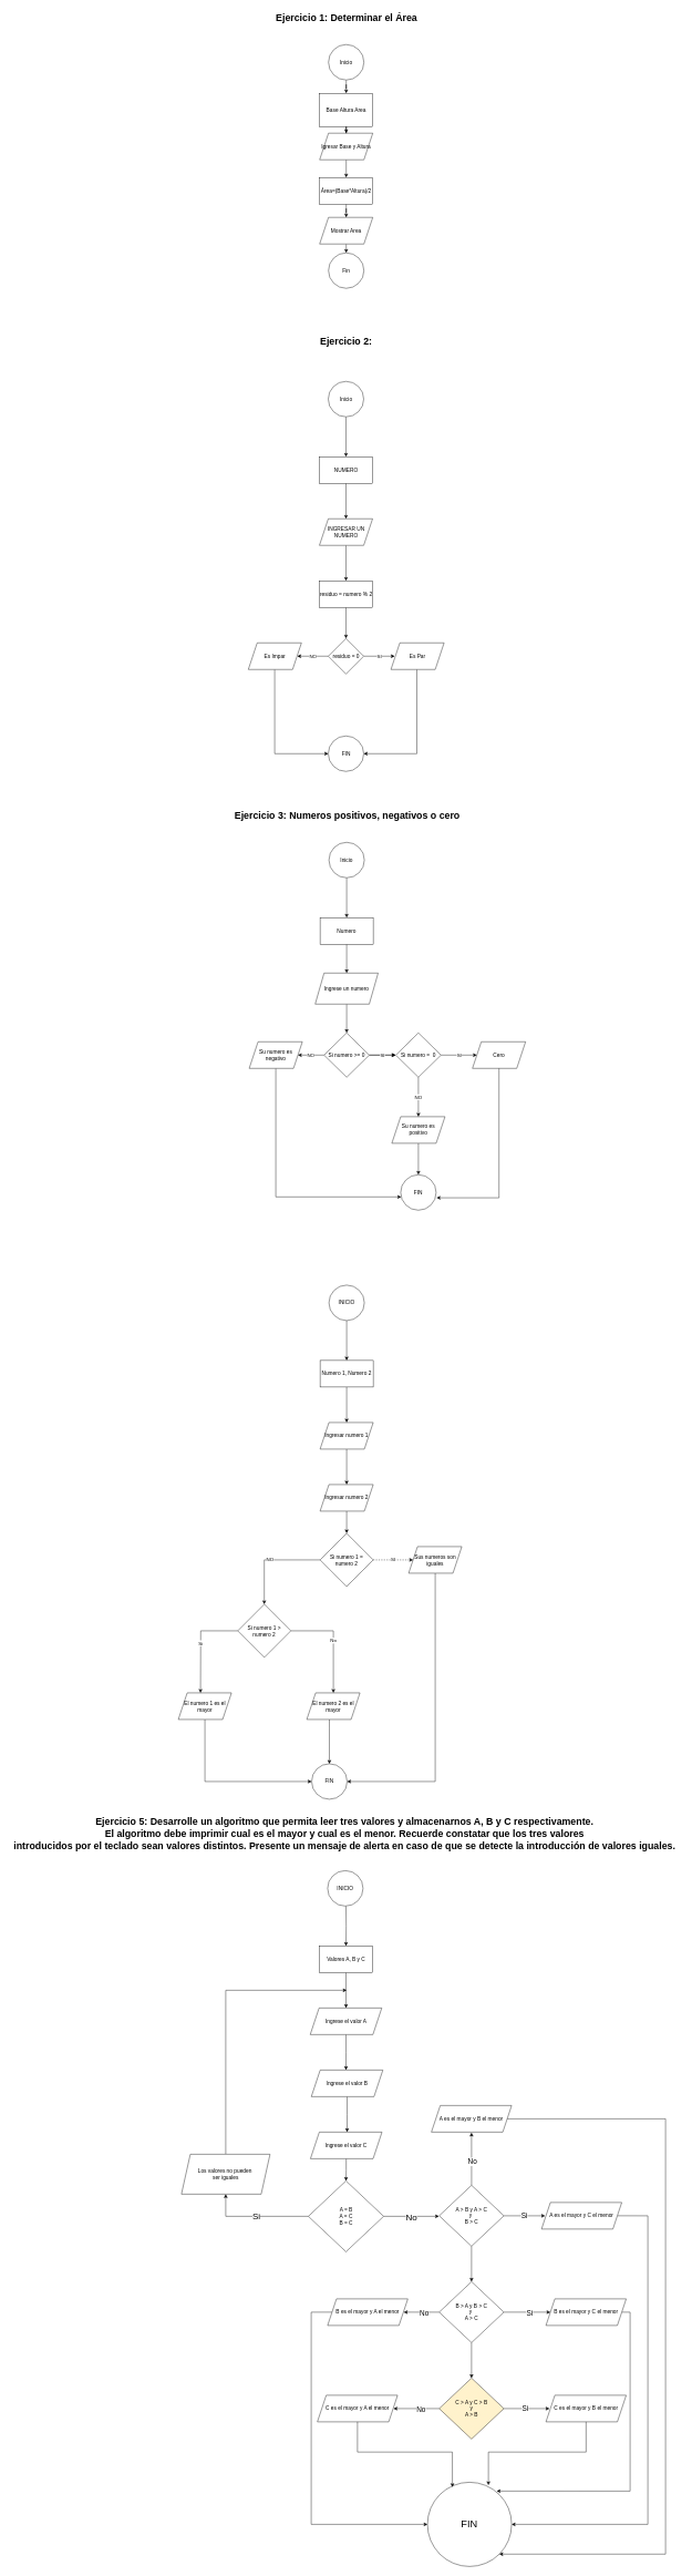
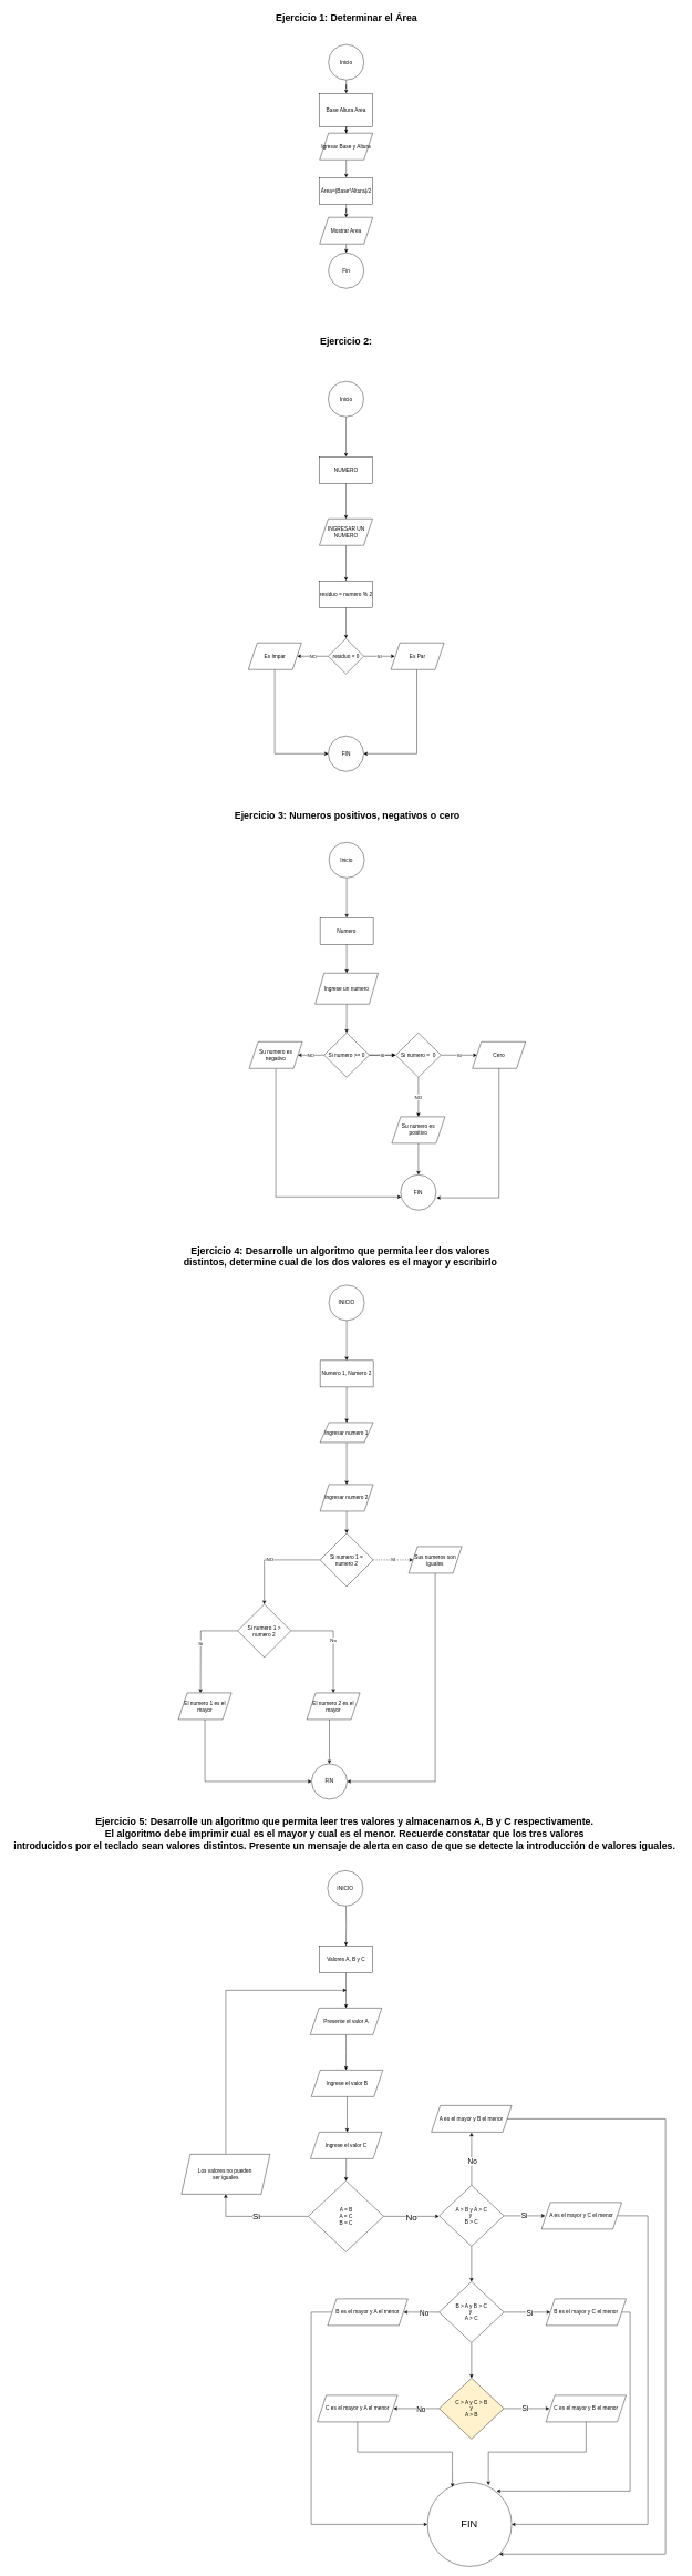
+ <mxCell id="51" value="&lt;b style=&quot;font-size: 22px;&quot;&gt;&lt;font style=&quot;font-size: 22px;&quot;&gt;&lt;font style=&quot;vertical-align: inherit; font-size: 22px;&quot;&gt;&lt;font style=&quot;vertical-align: inherit; font-size: 22px;&quot;&gt;Ejercicio 4: Desarrolle un algoritmo que permita leer dos valores distintos, determine cual de los dos valores es el mayor y escribirlo&lt;/font&gt;&lt;/font&gt;&lt;/font&gt;&lt;/b&gt;" style="text;html=1;align=center;verticalAlign=middle;whiteSpace=wrap;rounded=0;" parent="1" vertex="1"><mxGeometry x="412" y="2820" width="712" height="30" as="geometry" /></mxCell>
- <mxCell id="57" value="Ingresar numero 1" style="shape=parallelogram;perimeter=parallelogramPerimeter;whiteSpace=wrap;html=1;fixedSize=1;" parent="1" vertex="1"><mxGeometry x="722" y="3209" width="120" height="60" as="geometry" /></mxCell>
+ <mxCell id="57" value="Ingresar numero 1" style="shape=parallelogram;perimeter=parallelogramPerimeter;whiteSpace=wrap;html=1;fixedSize=1;" parent="1" vertex="1"><mxGeometry x="722" y="3209" width="120" height="45" as="geometry" /></mxCell>
- <mxCell id="79" value="Ingrese el valor A" style="shape=parallelogram;perimeter=parallelogramPerimeter;whiteSpace=wrap;html=1;fixedSize=1;" parent="1" vertex="1"><mxGeometry x="699.75" y="4530" width="161.5" height="60" as="geometry" /></mxCell>
+ <mxCell id="79" value="Presente el valor A" style="shape=parallelogram;perimeter=parallelogramPerimeter;whiteSpace=wrap;html=1;fixedSize=1;" parent="1" vertex="1"><mxGeometry x="699.75" y="4530" width="161.5" height="60" as="geometry" /></mxCell>
